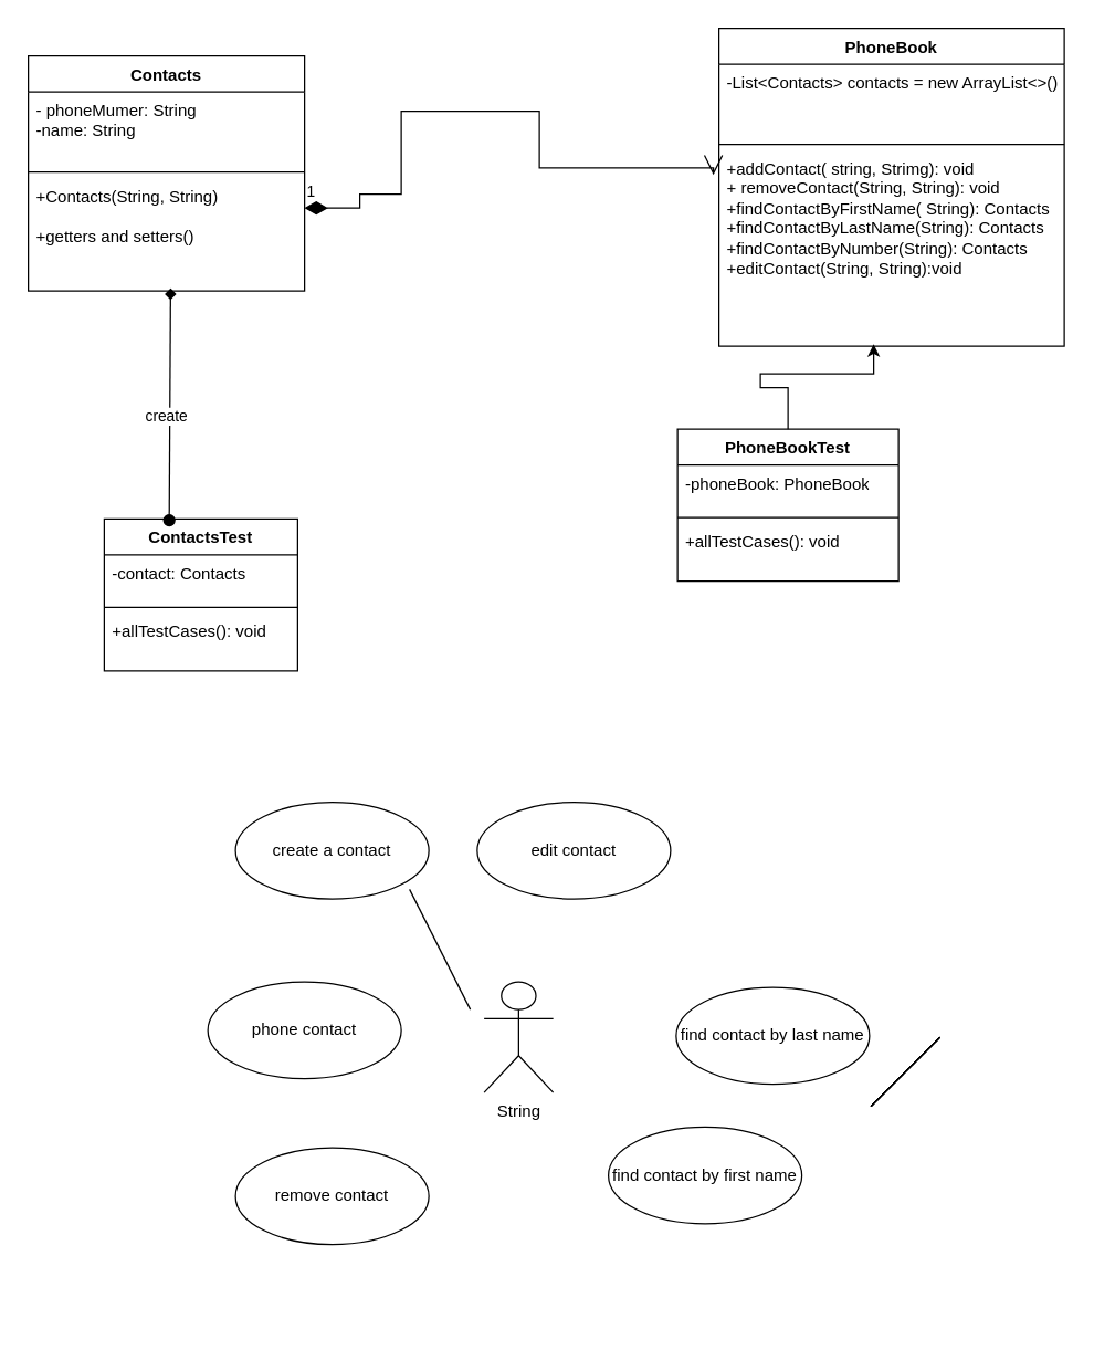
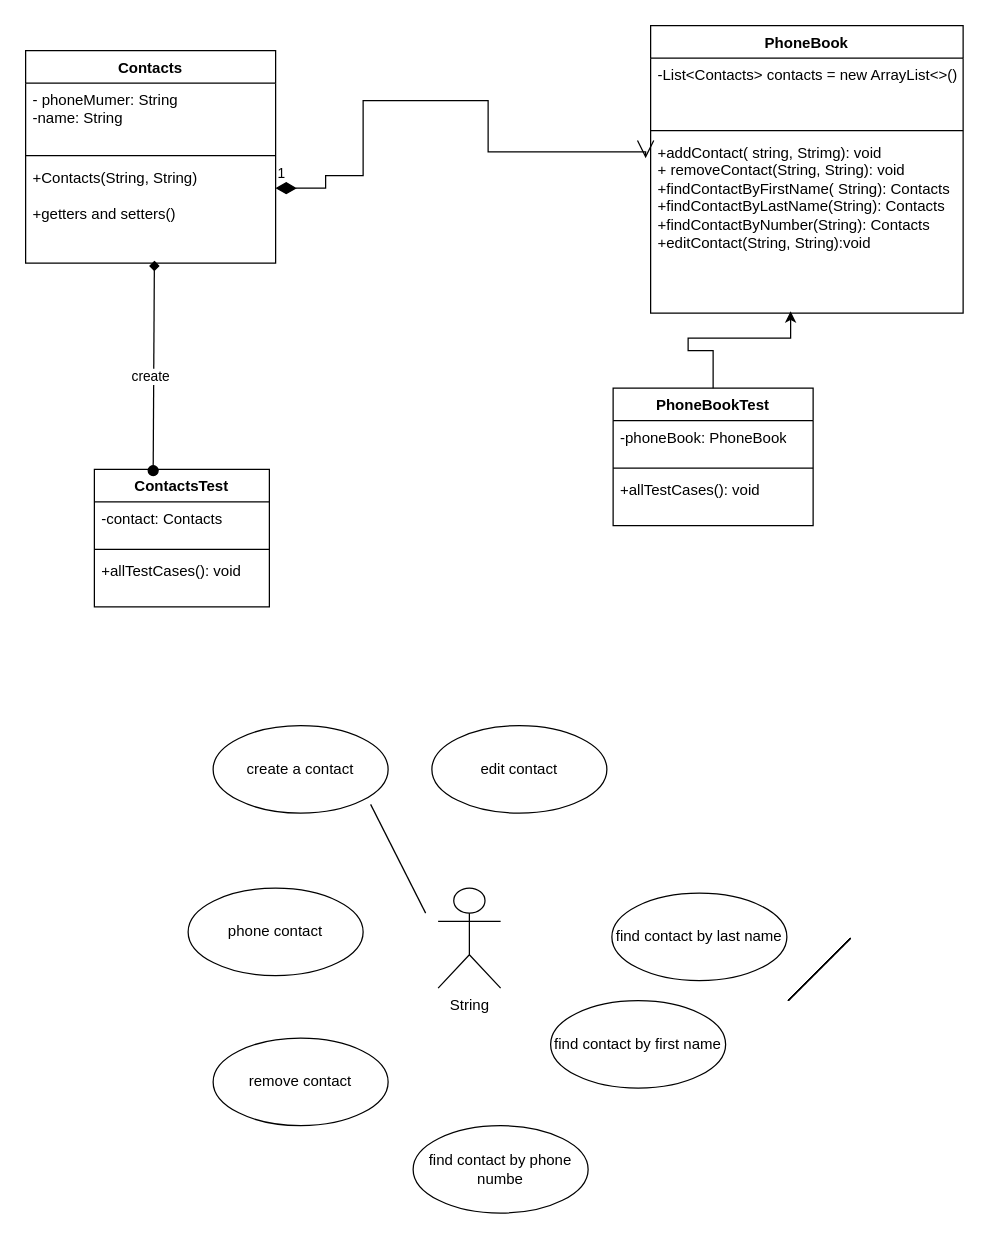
- <mxCell id="25" value="find contact by first name" style="ellipse;whiteSpace=wrap;html=1;" vertex="1" parent="1"><mxGeometry x="440" y="815" width="140" height="70" as="geometry" /></mxCell>
+ <mxCell id="25" value="find contact by first name" style="ellipse;whiteSpace=wrap;html=1;" vertex="1" parent="1"><mxGeometry x="440" y="800" width="140" height="70" as="geometry" /></mxCell>
+ <mxCell id="24" value="find contact by phone numbe" style="ellipse;whiteSpace=wrap;html=1;" vertex="1" parent="1"><mxGeometry x="330" y="900" width="140" height="70" as="geometry" /></mxCell>
